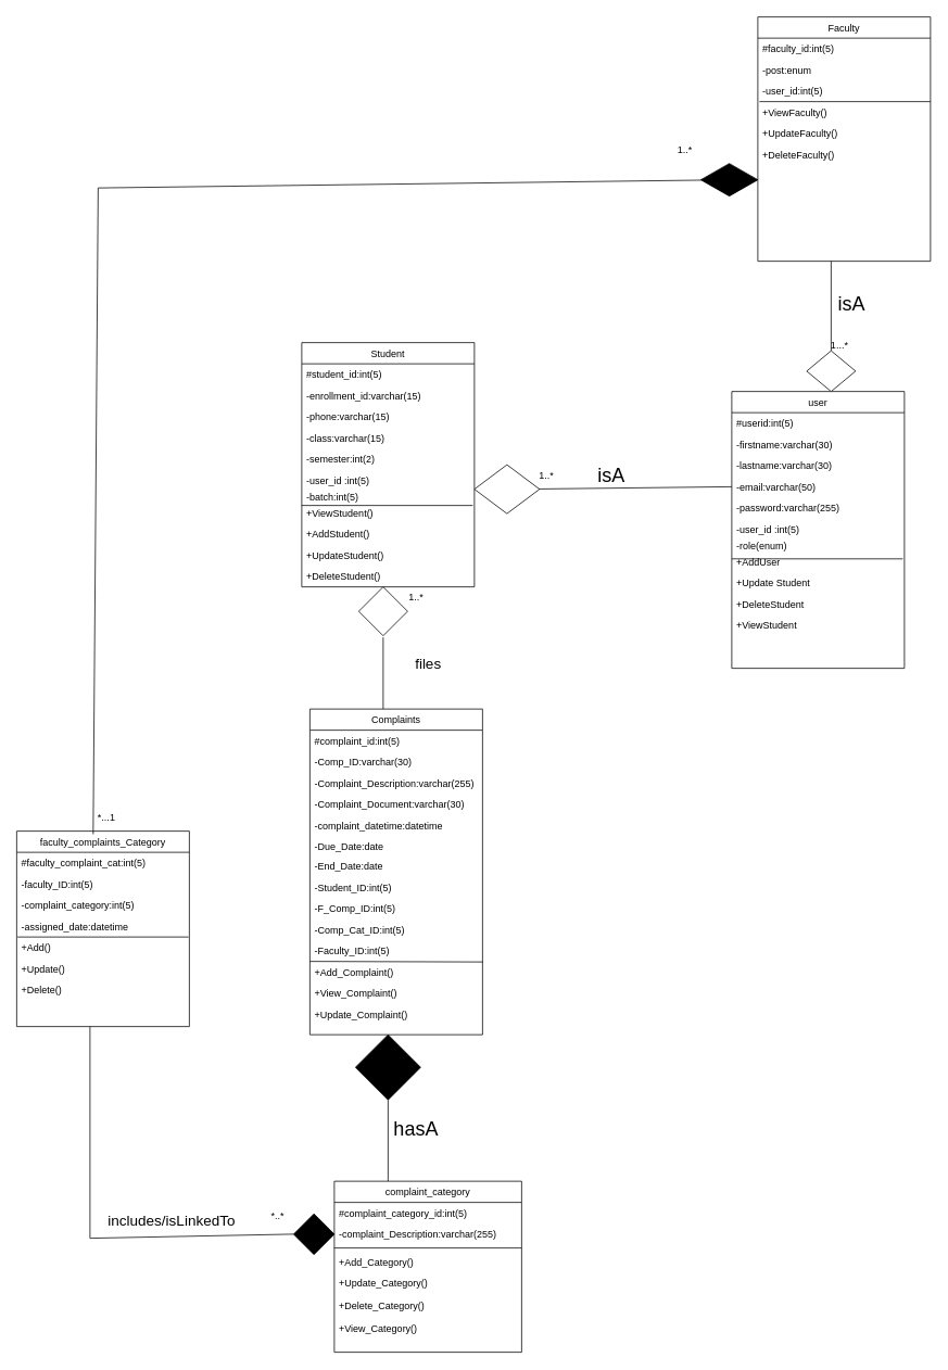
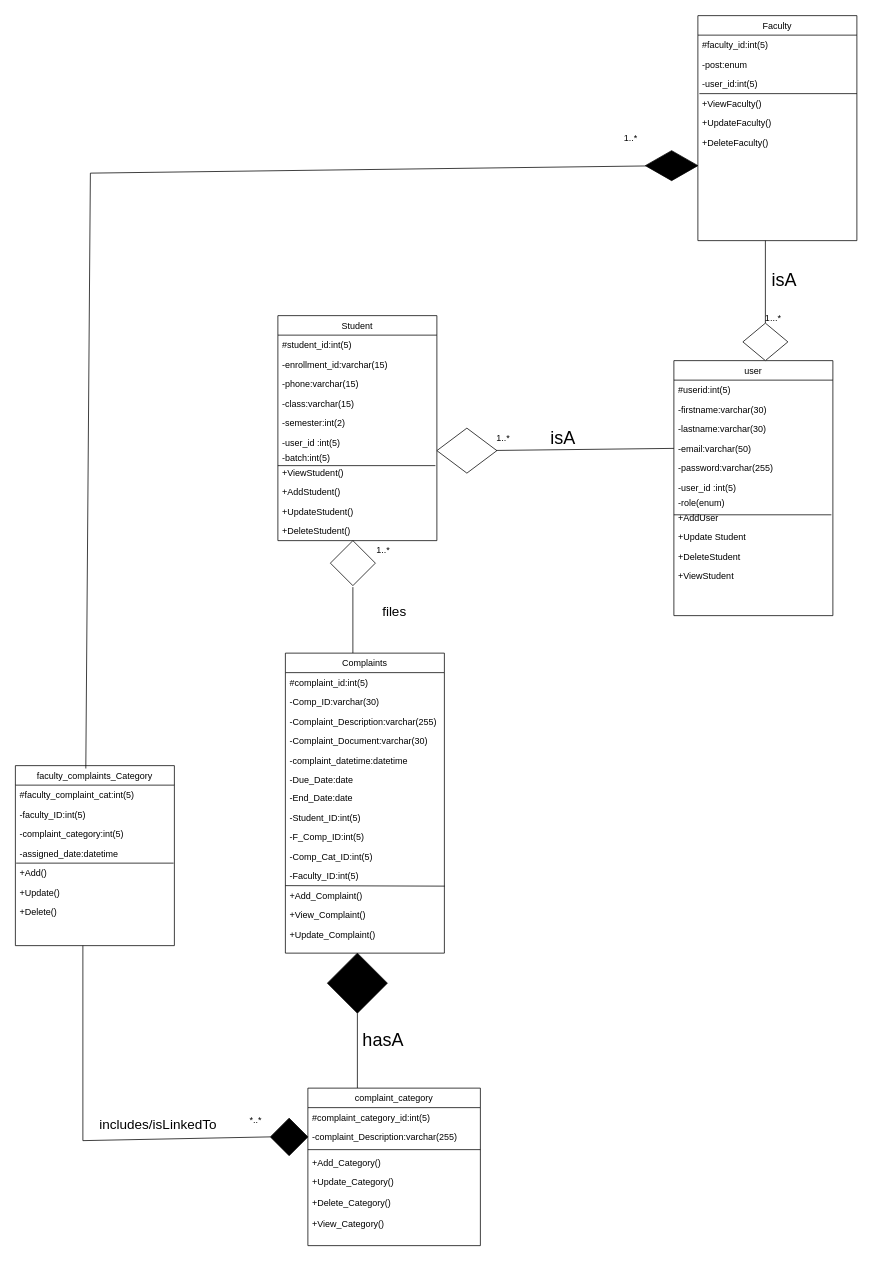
- <mxCell id="85" value="*...1" style="text;html=1;align=center;verticalAlign=middle;resizable=0;points=[];autosize=1;strokeColor=none;fillColor=none;" parent="1" vertex="1"><mxGeometry x="110" y="988" width="40" height="30" as="geometry" /></mxCell>
